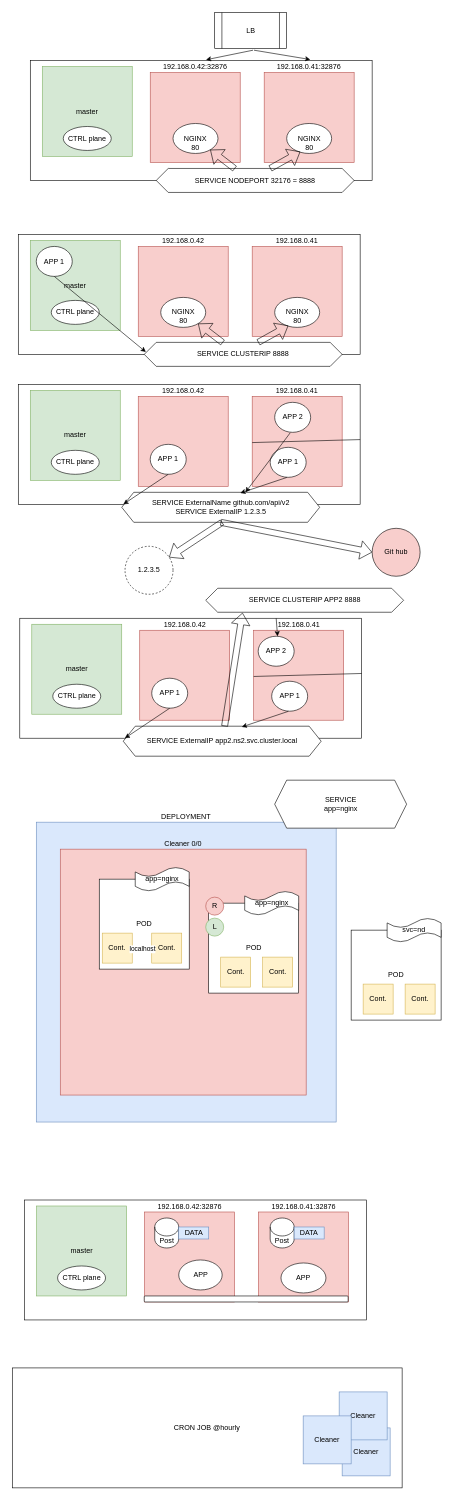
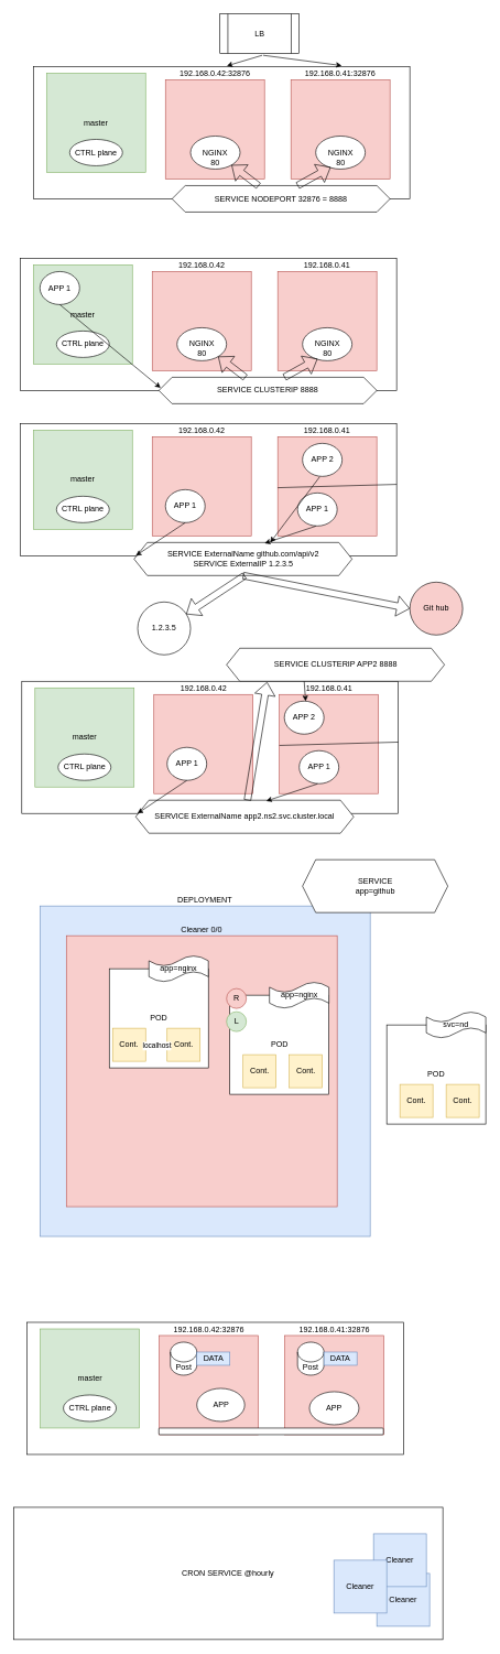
- <mxCell id="25" value="LB" style="shape=process;whiteSpace=wrap;html=1;backgroundOutline=1;" vertex="1" parent="1"><mxGeometry x="357.5" y="20" width="120" height="60" as="geometry" /></mxCell>
+ <mxCell id="25" value="LB" style="shape=process;whiteSpace=wrap;html=1;backgroundOutline=1;" vertex="1" parent="1"><mxGeometry x="332.5" y="20" width="120" height="60" as="geometry" /></mxCell>
- <mxCell id="9" value="SERVICE NODEPORT 32176 = 8888" style="shape=hexagon;perimeter=hexagonPerimeter2;whiteSpace=wrap;html=1;fixedSize=1;" vertex="1" parent="1"><mxGeometry x="260" y="280" width="330" height="40" as="geometry" /></mxCell>
+ <mxCell id="9" value="SERVICE NODEPORT 32876 = 8888" style="shape=hexagon;perimeter=hexagonPerimeter2;whiteSpace=wrap;html=1;fixedSize=1;" vertex="1" parent="1"><mxGeometry x="260" y="280" width="330" height="40" as="geometry" /></mxCell>
- <mxCell id="37" value="1.2.3.5" style="ellipse;whiteSpace=wrap;html=1;aspect=fixed;dashed=1;" vertex="1" parent="1"><mxGeometry x="208" y="910" width="80" height="80" as="geometry" /></mxCell>
+ <mxCell id="37" value="1.2.3.5" style="ellipse;whiteSpace=wrap;html=1;aspect=fixed;" vertex="1" parent="1"><mxGeometry x="208" y="910" width="80" height="80" as="geometry" /></mxCell>
- <mxCell id="57" value="SERVICE CLUSTERIP APP2 8888" style="shape=hexagon;perimeter=hexagonPerimeter2;whiteSpace=wrap;html=1;fixedSize=1;" vertex="1" parent="1"><mxGeometry x="342.5" y="980" width="330" height="40" as="geometry" /></mxCell>
+ <mxCell id="57" value="SERVICE CLUSTERIP APP2 8888" style="shape=hexagon;perimeter=hexagonPerimeter2;whiteSpace=wrap;html=1;fixedSize=1;" vertex="1" parent="1"><mxGeometry x="342.5" y="980" width="330" height="50" as="geometry" /></mxCell>
- <mxCell id="49" value="SERVICE ExternalIP app2.ns2.svc.cluster.local" style="shape=hexagon;perimeter=hexagonPerimeter2;whiteSpace=wrap;html=1;fixedSize=1;" vertex="1" parent="1"><mxGeometry x="205" y="1210" width="330" height="50" as="geometry" /></mxCell>
+ <mxCell id="49" value="SERVICE ExternalName app2.ns2.svc.cluster.local" style="shape=hexagon;perimeter=hexagonPerimeter2;whiteSpace=wrap;html=1;fixedSize=1;" vertex="1" parent="1"><mxGeometry x="205" y="1210" width="330" height="50" as="geometry" /></mxCell>
- <mxCell id="73" value="&lt;div&gt;SERVICE&lt;/div&gt;&lt;div&gt;app=nginx&lt;/div&gt;" style="shape=hexagon;perimeter=hexagonPerimeter2;whiteSpace=wrap;html=1;fixedSize=1;" vertex="1" parent="1"><mxGeometry x="457.5" y="1300" width="220" height="80" as="geometry" /></mxCell>
+ <mxCell id="73" value="&lt;div&gt;SERVICE&lt;/div&gt;&lt;div&gt;app=github&lt;/div&gt;" style="shape=hexagon;perimeter=hexagonPerimeter2;whiteSpace=wrap;html=1;fixedSize=1;" vertex="1" parent="1"><mxGeometry x="457.5" y="1300" width="220" height="80" as="geometry" /></mxCell>
- <mxCell id="89" value="CRON JOB @hourly" style="rounded=0;whiteSpace=wrap;html=1;" vertex="1" parent="1"><mxGeometry x="20" y="2280" width="650" height="200" as="geometry" /></mxCell>
+ <mxCell id="89" value="CRON SERVICE @hourly" style="rounded=0;whiteSpace=wrap;html=1;" vertex="1" parent="1"><mxGeometry x="20" y="2280" width="650" height="200" as="geometry" /></mxCell>
